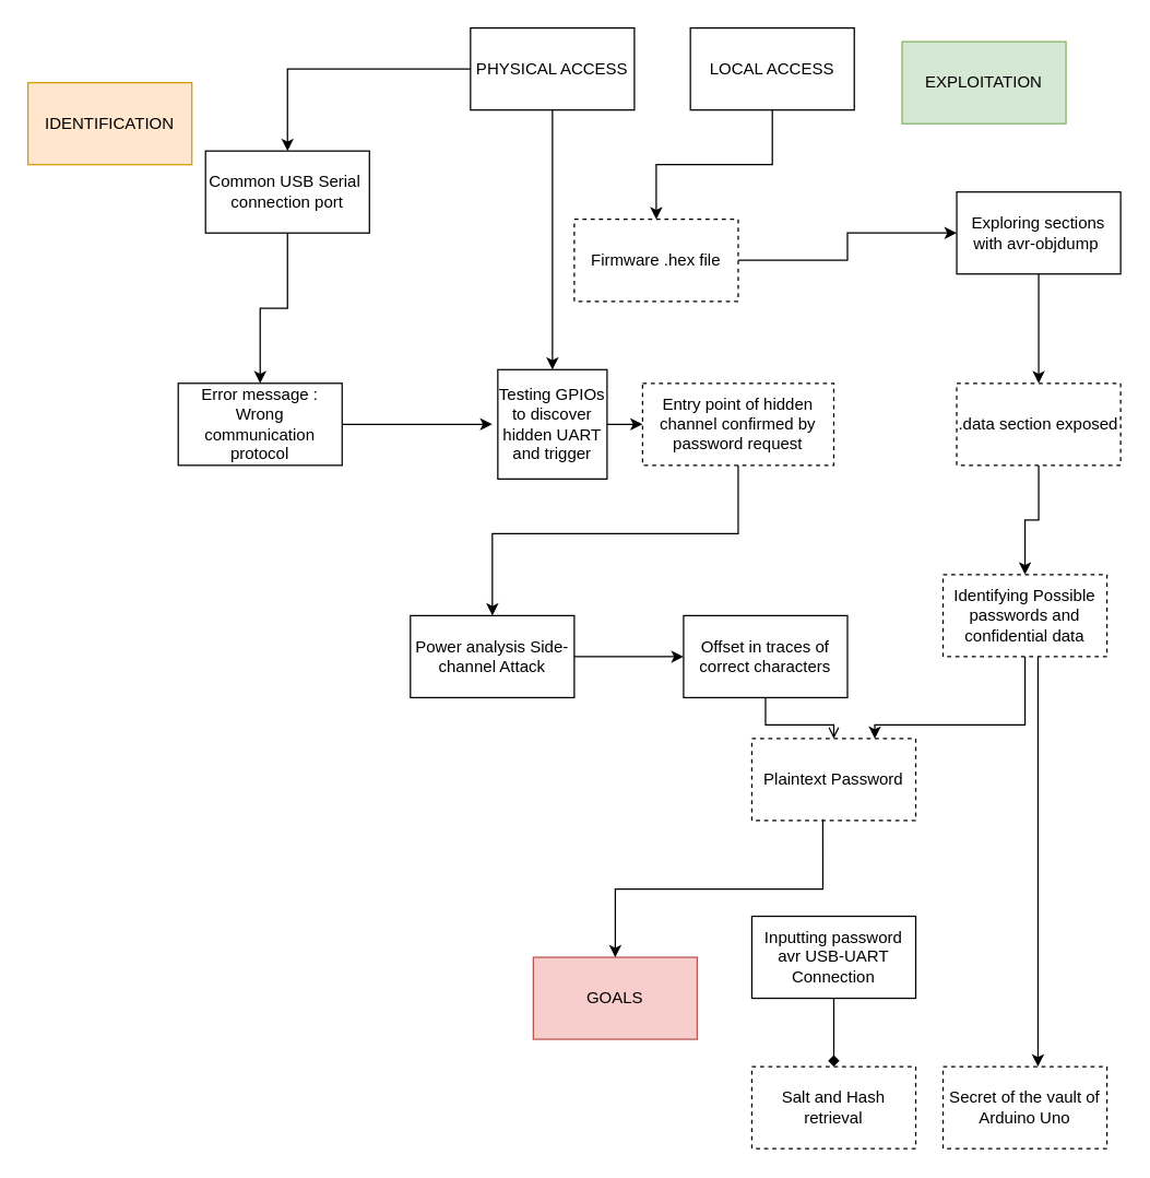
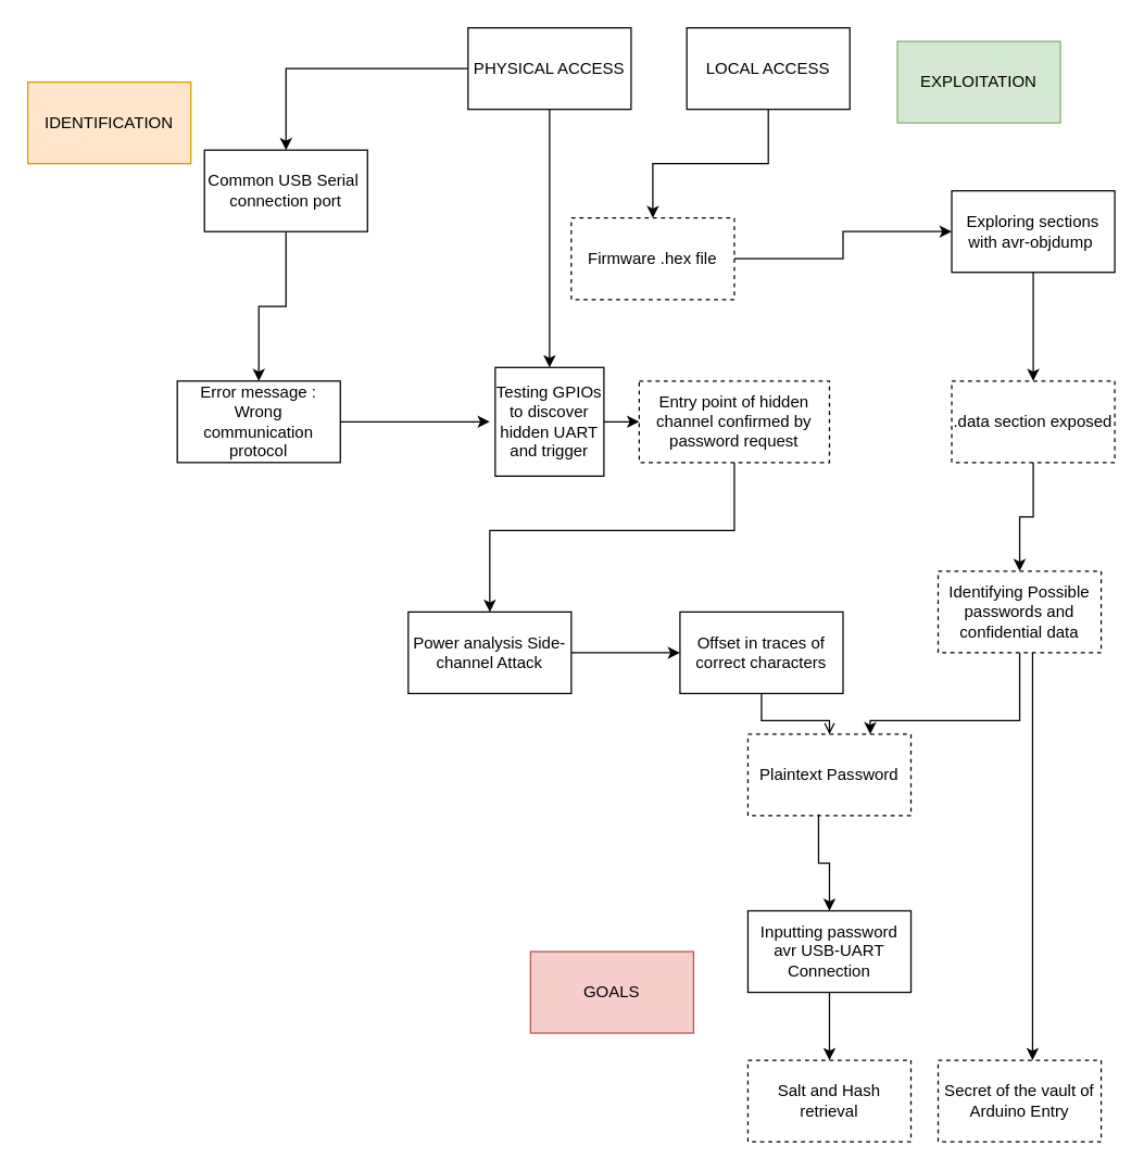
- <mxCell id="34" value="" style="edgeStyle=orthogonalEdgeStyle;rounded=0;orthogonalLoop=1;jettySize=auto;html=1;exitX=0.433;exitY=0.983;exitDx=0;exitDy=0;exitPerimeter=0;" edge="1" parent="1" source="31" target="17"><mxGeometry relative="1" as="geometry"><mxPoint x="590" y="630" as="sourcePoint" /><mxPoint x="660" y="660" as="targetPoint" /></mxGeometry></mxCell>
+ <mxCell id="34" value="" style="edgeStyle=orthogonalEdgeStyle;rounded=0;orthogonalLoop=1;jettySize=auto;html=1;exitX=0.433;exitY=0.983;exitDx=0;exitDy=0;exitPerimeter=0;entryX=0.5;entryY=0;entryDx=0;entryDy=0;" edge="1" parent="1" source="31" target="33"><mxGeometry relative="1" as="geometry"><mxPoint x="590" y="630" as="sourcePoint" /><mxPoint x="660" y="660" as="targetPoint" /></mxGeometry></mxCell>
- <mxCell id="36" value="" style="endArrow=diamond;html=1;rounded=0;exitX=0.5;exitY=1;exitDx=0;exitDy=0;entryX=0.5;entryY=0;entryDx=0;entryDy=0;" edge="1" parent="1" source="33" target="23"><mxGeometry width="50" height="50" relative="1" as="geometry"><mxPoint x="580" y="730" as="sourcePoint" /><mxPoint x="630" y="680" as="targetPoint" /></mxGeometry></mxCell>
+ <mxCell id="36" value="" style="endArrow=classic;html=1;rounded=0;exitX=0.5;exitY=1;exitDx=0;exitDy=0;entryX=0.5;entryY=0;entryDx=0;entryDy=0;" edge="1" parent="1" source="33" target="23"><mxGeometry width="50" height="50" relative="1" as="geometry"><mxPoint x="580" y="730" as="sourcePoint" /><mxPoint x="630" y="680" as="targetPoint" /></mxGeometry></mxCell>
- <mxCell id="18" value="Secret of the vault of Arduino Uno" style="rounded=0;whiteSpace=wrap;html=1;dashed=1;" parent="1" vertex="1"><mxGeometry x="690" y="780" width="120" height="60" as="geometry" /></mxCell>
+ <mxCell id="18" value="Secret of the vault of Arduino Entry" style="rounded=0;whiteSpace=wrap;html=1;dashed=1;" parent="1" vertex="1"><mxGeometry x="690" y="780" width="120" height="60" as="geometry" /></mxCell>
